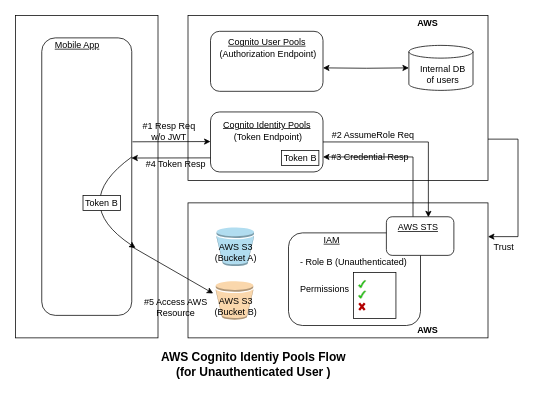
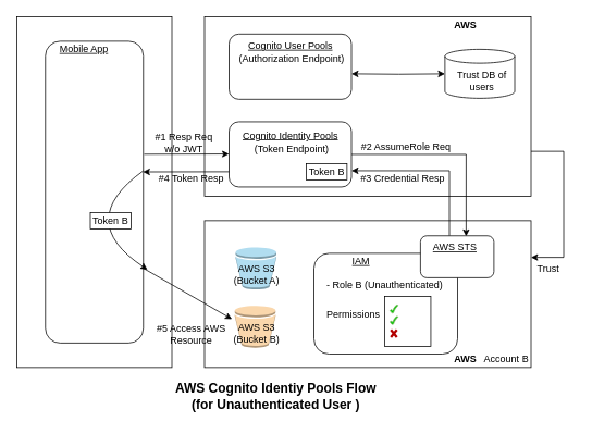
- <mxCell id="26" value="Internal DB of users" style="text;html=1;strokeColor=none;fillColor=none;align=center;verticalAlign=middle;whiteSpace=wrap;rounded=0;" parent="1" vertex="1"><mxGeometry x="554.5" y="83.75" width="70" height="30" as="geometry" /></mxCell>
+ <mxCell id="26" value="Trust DB of users" style="text;html=1;strokeColor=none;fillColor=none;align=center;verticalAlign=middle;whiteSpace=wrap;rounded=0;" parent="1" vertex="1"><mxGeometry x="554.5" y="83.75" width="70" height="30" as="geometry" /></mxCell>
- <mxCell id="31" value="#3 Credential Resp" style="text;html=1;strokeColor=none;fillColor=none;align=center;verticalAlign=middle;whiteSpace=wrap;rounded=0;" parent="1" vertex="1"><mxGeometry x="439.5" y="198.75" width="105.5" height="20" as="geometry" /></mxCell>
+ <mxCell id="31" value="#3 Credential Resp" style="text;html=1;strokeColor=none;fillColor=none;align=center;verticalAlign=middle;whiteSpace=wrap;rounded=0;" parent="1" vertex="1"><mxGeometry x="439.5" y="208.75" width="105.5" height="20" as="geometry" /></mxCell>
+ <mxCell id="17" value="Account B" style="text;html=1;strokeColor=none;fillColor=none;align=center;verticalAlign=middle;whiteSpace=wrap;rounded=0;" parent="1" vertex="1"><mxGeometry x="590" y="430" width="60" height="20" as="geometry" /></mxCell>
